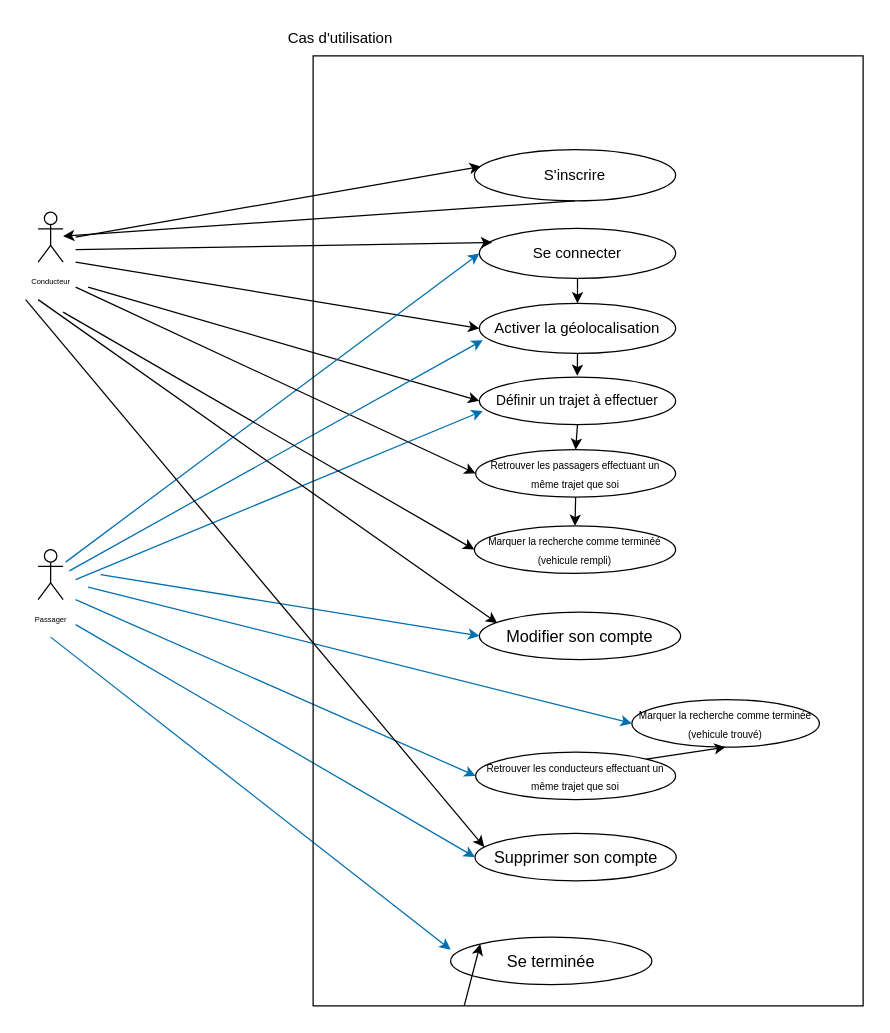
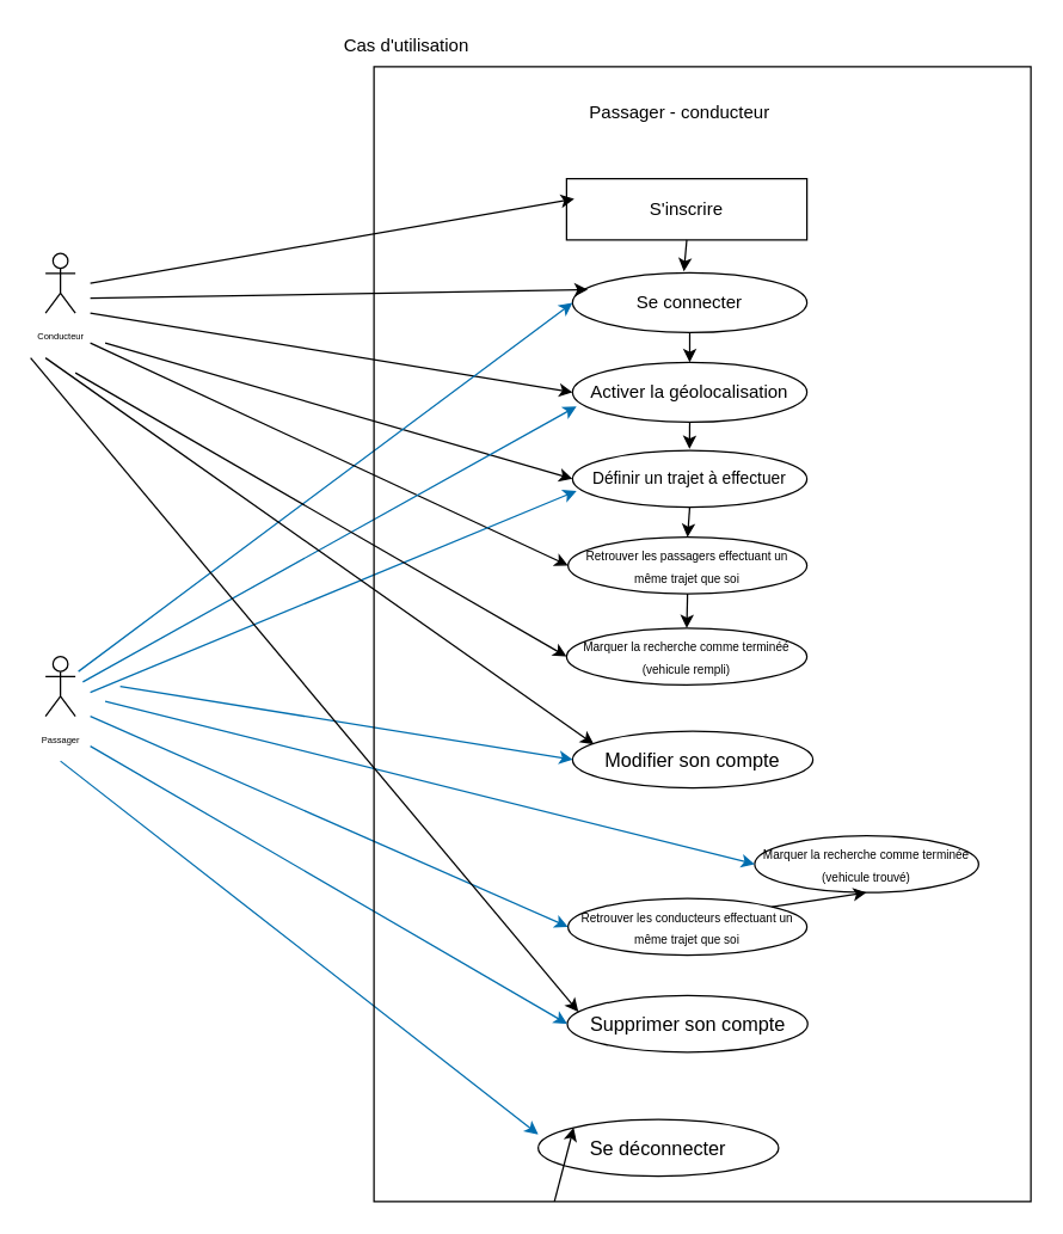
+ <mxCell id="40" value="Passager - conducteur" style="text;html=1;strokeColor=none;fillColor=none;align=center;verticalAlign=middle;whiteSpace=wrap;rounded=0;" vertex="1" parent="1"><mxGeometry x="370" y="60" width="170" height="30" as="geometry" /></mxCell>
- <mxCell id="5" value="S'inscrire" style="ellipse;whiteSpace=wrap;html=1;fillColor=none;" parent="1" vertex="1"><mxGeometry x="379" y="119" width="161" height="41" as="geometry" /></mxCell>
+ <mxCell id="5" value="S'inscrire" style="whiteSpace=wrap;html=1;fillColor=none;rounded=0;" parent="1" vertex="1"><mxGeometry x="379" y="119" width="161" height="41" as="geometry" /></mxCell>
- <mxCell id="4" style="edgeStyle=none;html=1;exitX=0.5;exitY=1;exitDx=0;exitDy=0;" edge="1" parent="1" source="5" target="3"><mxGeometry relative="1" as="geometry" /></mxCell>
+ <mxCell id="4" style="edgeStyle=none;html=1;exitX=0.5;exitY=1;exitDx=0;exitDy=0;entryX=0.475;entryY=-0.023;entryDx=0;entryDy=0;entryPerimeter=0;" edge="1" parent="1" source="5" target="7"><mxGeometry relative="1" as="geometry" /></mxCell>
- <mxCell id="37" value="&lt;font style=&quot;font-size: 13px;&quot;&gt;Se terminée&lt;br&gt;&lt;/font&gt;" style="ellipse;whiteSpace=wrap;html=1;fillColor=none;" parent="1" vertex="1"><mxGeometry x="360" y="749" width="161" height="38" as="geometry" /></mxCell>
+ <mxCell id="37" value="&lt;font style=&quot;font-size: 13px;&quot;&gt;Se déconnecter&lt;br&gt;&lt;/font&gt;" style="ellipse;whiteSpace=wrap;html=1;fillColor=none;" parent="1" vertex="1"><mxGeometry x="360" y="749" width="161" height="38" as="geometry" /></mxCell>
